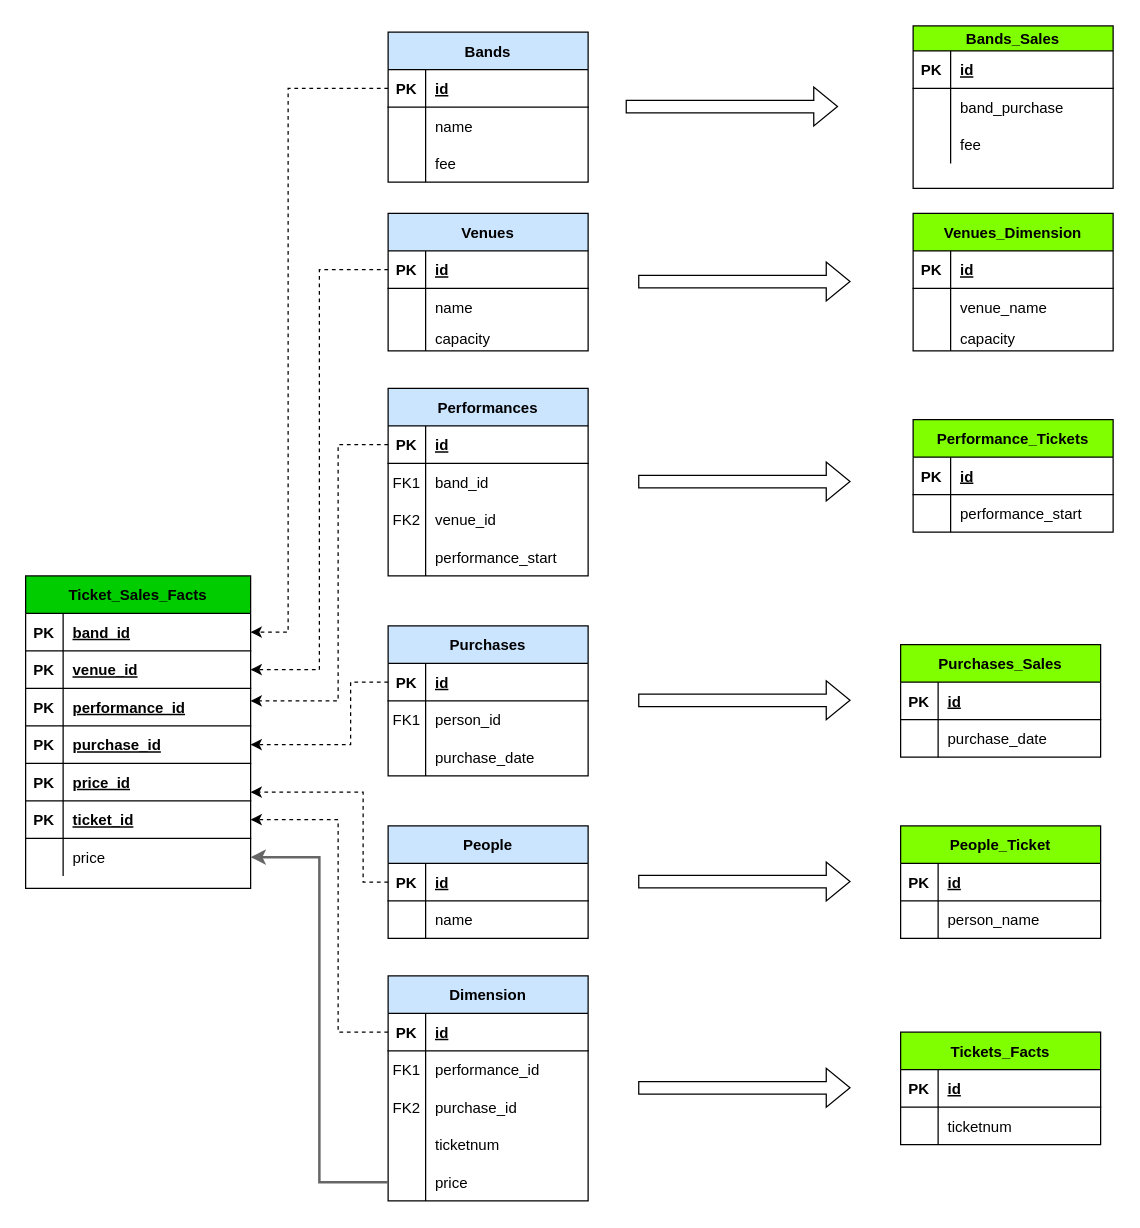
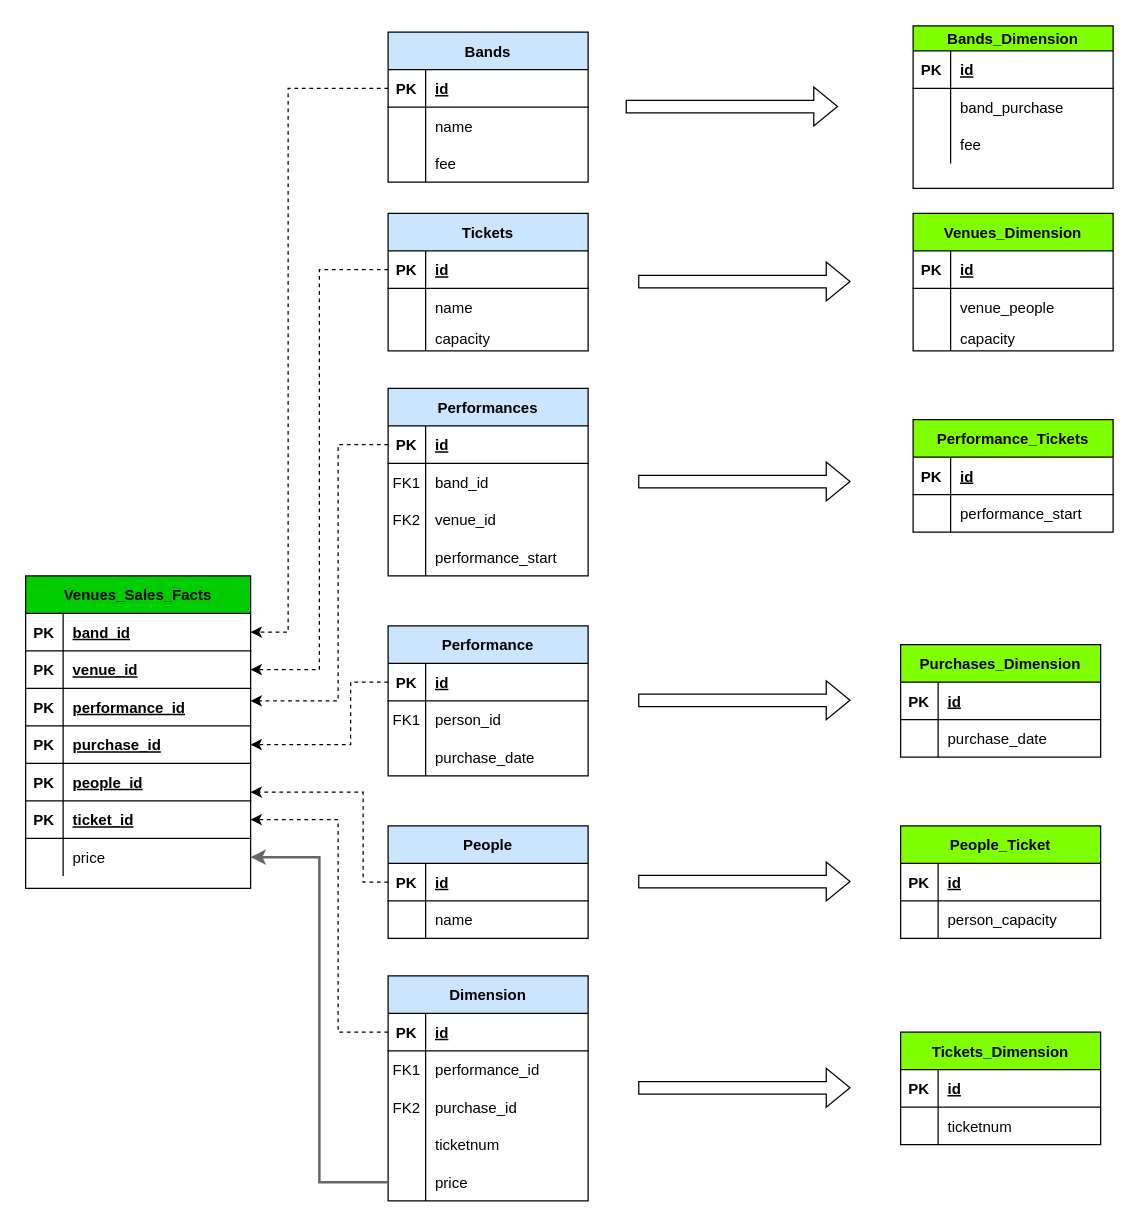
- <mxCell id="12" value="Bands_Sales" style="shape=table;startSize=20;container=1;collapsible=1;childLayout=tableLayout;fixedRows=1;rowLines=0;fontStyle=1;align=center;resizeLast=1;fillColor=#80FF00;" vertex="1" parent="1"><mxGeometry x="730" y="20" width="160" height="130" as="geometry" /></mxCell>
+ <mxCell id="12" value="Bands_Dimension" style="shape=table;startSize=20;container=1;collapsible=1;childLayout=tableLayout;fixedRows=1;rowLines=0;fontStyle=1;align=center;resizeLast=1;fillColor=#80FF00;" vertex="1" parent="1"><mxGeometry x="730" y="20" width="160" height="130" as="geometry" /></mxCell>
- <mxCell id="23" value="Venues" style="shape=table;startSize=30;container=1;collapsible=1;childLayout=tableLayout;fixedRows=1;rowLines=0;fontStyle=1;align=center;resizeLast=1;fillColor=#CCE5FF;" vertex="1" parent="1"><mxGeometry x="310" y="170" width="160" height="110" as="geometry" /></mxCell>
+ <mxCell id="23" value="Tickets" style="shape=table;startSize=30;container=1;collapsible=1;childLayout=tableLayout;fixedRows=1;rowLines=0;fontStyle=1;align=center;resizeLast=1;fillColor=#CCE5FF;" vertex="1" parent="1"><mxGeometry x="310" y="170" width="160" height="110" as="geometry" /></mxCell>
- <mxCell id="39" value="venue_name" style="shape=partialRectangle;connectable=0;fillColor=none;top=0;left=0;bottom=0;right=0;align=left;spacingLeft=6;overflow=hidden;" vertex="1" parent="37"><mxGeometry x="30" width="130" height="30" as="geometry"><mxRectangle width="130" height="30" as="alternateBounds" /></mxGeometry></mxCell>
+ <mxCell id="39" value="venue_people" style="shape=partialRectangle;connectable=0;fillColor=none;top=0;left=0;bottom=0;right=0;align=left;spacingLeft=6;overflow=hidden;" vertex="1" parent="37"><mxGeometry x="30" width="130" height="30" as="geometry"><mxRectangle width="130" height="30" as="alternateBounds" /></mxGeometry></mxCell>
- <mxCell id="122" value="Ticket_Sales_Facts" style="shape=table;startSize=30;container=1;collapsible=1;childLayout=tableLayout;fixedRows=1;rowLines=0;fontStyle=1;align=center;resizeLast=1;fillColor=#00CC00;" vertex="1" parent="1"><mxGeometry x="20" y="460" width="180" height="250" as="geometry" /></mxCell>
+ <mxCell id="122" value="Venues_Sales_Facts" style="shape=table;startSize=30;container=1;collapsible=1;childLayout=tableLayout;fixedRows=1;rowLines=0;fontStyle=1;align=center;resizeLast=1;fillColor=#00CC00;" vertex="1" parent="1"><mxGeometry x="20" y="460" width="180" height="250" as="geometry" /></mxCell>
- <mxCell id="81" value="Purchases" style="shape=table;startSize=30;container=1;collapsible=1;childLayout=tableLayout;fixedRows=1;rowLines=0;fontStyle=1;align=center;resizeLast=1;fillColor=#CCE5FF;" vertex="1" parent="1"><mxGeometry x="310" y="500" width="160" height="120" as="geometry" /></mxCell>
+ <mxCell id="81" value="Performance" style="shape=table;startSize=30;container=1;collapsible=1;childLayout=tableLayout;fixedRows=1;rowLines=0;fontStyle=1;align=center;resizeLast=1;fillColor=#CCE5FF;" vertex="1" parent="1"><mxGeometry x="310" y="500" width="160" height="120" as="geometry" /></mxCell>
- <mxCell id="106" value="Purchases_Sales" style="shape=table;startSize=30;container=1;collapsible=1;childLayout=tableLayout;fixedRows=1;rowLines=0;fontStyle=1;align=center;resizeLast=1;fillColor=#80FF00;" vertex="1" parent="1"><mxGeometry x="720" y="515" width="160" height="90" as="geometry" /></mxCell>
+ <mxCell id="106" value="Purchases_Dimension" style="shape=table;startSize=30;container=1;collapsible=1;childLayout=tableLayout;fixedRows=1;rowLines=0;fontStyle=1;align=center;resizeLast=1;fillColor=#80FF00;" vertex="1" parent="1"><mxGeometry x="720" y="515" width="160" height="90" as="geometry" /></mxCell>
- <mxCell id="137" value="price_id" style="shape=partialRectangle;connectable=0;fillColor=none;top=0;left=0;bottom=0;right=0;align=left;spacingLeft=6;fontStyle=5;overflow=hidden;" vertex="1" parent="135"><mxGeometry x="30" width="150" height="30" as="geometry"><mxRectangle width="150" height="30" as="alternateBounds" /></mxGeometry></mxCell>
+ <mxCell id="137" value="people_id" style="shape=partialRectangle;connectable=0;fillColor=none;top=0;left=0;bottom=0;right=0;align=left;spacingLeft=6;fontStyle=5;overflow=hidden;" vertex="1" parent="135"><mxGeometry x="30" width="150" height="30" as="geometry"><mxRectangle width="150" height="30" as="alternateBounds" /></mxGeometry></mxCell>
- <mxCell id="120" value="person_name" style="shape=partialRectangle;connectable=0;fillColor=none;top=0;left=0;bottom=0;right=0;align=left;spacingLeft=6;overflow=hidden;" vertex="1" parent="118"><mxGeometry x="30" width="130" height="30" as="geometry"><mxRectangle width="130" height="30" as="alternateBounds" /></mxGeometry></mxCell>
+ <mxCell id="120" value="person_capacity" style="shape=partialRectangle;connectable=0;fillColor=none;top=0;left=0;bottom=0;right=0;align=left;spacingLeft=6;overflow=hidden;" vertex="1" parent="118"><mxGeometry x="30" width="130" height="30" as="geometry"><mxRectangle width="130" height="30" as="alternateBounds" /></mxGeometry></mxCell>
- <mxCell id="98" value="Tickets_Facts" style="shape=table;startSize=30;container=1;collapsible=1;childLayout=tableLayout;fixedRows=1;rowLines=0;fontStyle=1;align=center;resizeLast=1;fillColor=#80FF00;" vertex="1" parent="1"><mxGeometry x="720" y="825" width="160" height="90" as="geometry" /></mxCell>
+ <mxCell id="98" value="Tickets_Dimension" style="shape=table;startSize=30;container=1;collapsible=1;childLayout=tableLayout;fixedRows=1;rowLines=0;fontStyle=1;align=center;resizeLast=1;fillColor=#80FF00;" vertex="1" parent="1"><mxGeometry x="720" y="825" width="160" height="90" as="geometry" /></mxCell>
